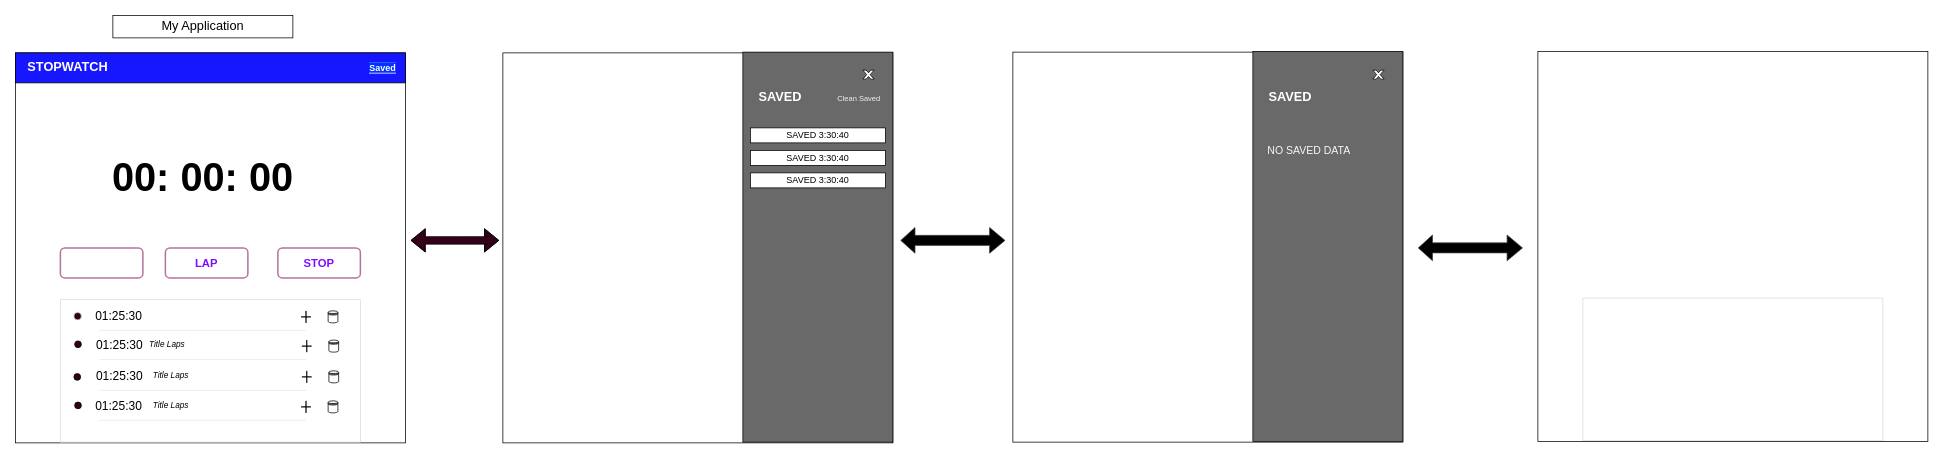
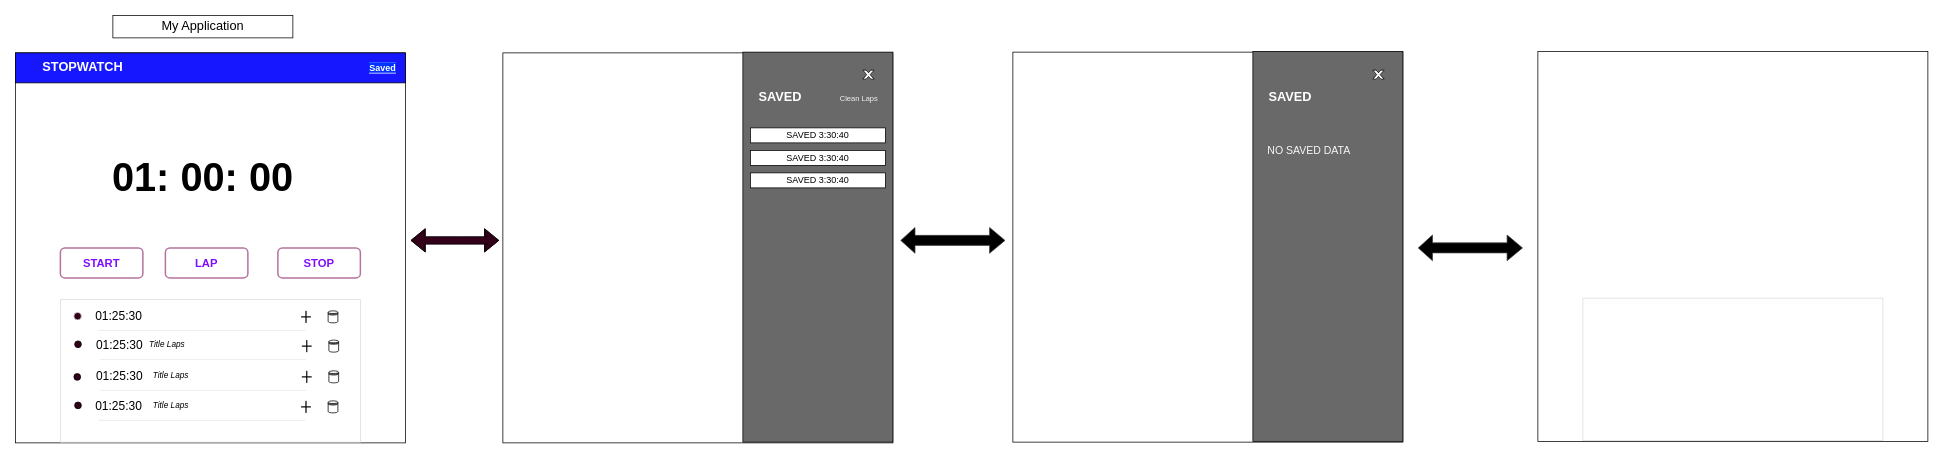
- <mxCell id="6" value="&lt;span style=&quot;font-size: 17px&quot;&gt;&lt;font color=&quot;#ffffff&quot;&gt;&lt;b&gt;STOPWATCH&lt;/b&gt;&lt;/font&gt;&lt;/span&gt;" style="text;html=1;strokeColor=none;fillColor=none;align=center;verticalAlign=middle;whiteSpace=wrap;rounded=0;" parent="1" vertex="1"><mxGeometry x="20" y="75" width="140" height="30" as="geometry" /></mxCell>
+ <mxCell id="6" value="&lt;span style=&quot;font-size: 17px&quot;&gt;&lt;font color=&quot;#ffffff&quot;&gt;&lt;b&gt;STOPWATCH&lt;/b&gt;&lt;/font&gt;&lt;/span&gt;" style="text;html=1;strokeColor=none;fillColor=none;align=center;verticalAlign=middle;whiteSpace=wrap;rounded=0;" parent="1" vertex="1"><mxGeometry x="40" y="75" width="140" height="30" as="geometry" /></mxCell>
- <mxCell id="56" value="&lt;font color=&quot;#f2f2f2&quot; style=&quot;font-size: 10px&quot;&gt;Clean Saved&lt;/font&gt;" style="text;html=1;strokeColor=none;fillColor=none;align=center;verticalAlign=middle;whiteSpace=wrap;rounded=0;" parent="1" vertex="1"><mxGeometry x="1100" y="120" width="90" height="20" as="geometry" /></mxCell>
+ <mxCell id="56" value="&lt;font color=&quot;#f2f2f2&quot; style=&quot;font-size: 10px&quot;&gt;Clean Laps&lt;/font&gt;" style="text;html=1;strokeColor=none;fillColor=none;align=center;verticalAlign=middle;whiteSpace=wrap;rounded=0;" parent="1" vertex="1"><mxGeometry x="1100" y="120" width="90" height="20" as="geometry" /></mxCell>
- <mxCell id="7" value="&lt;b&gt;&lt;font style=&quot;font-size: 53px&quot;&gt;00: 00: 00&lt;/font&gt;&lt;/b&gt;" style="text;html=1;strokeColor=none;fillColor=none;align=center;verticalAlign=middle;whiteSpace=wrap;rounded=0;" parent="1" vertex="1"><mxGeometry x="85" y="190" width="370" height="90" as="geometry" /></mxCell>
+ <mxCell id="7" value="&lt;b&gt;&lt;font style=&quot;font-size: 53px&quot;&gt;01: 00: 00&lt;/font&gt;&lt;/b&gt;" style="text;html=1;strokeColor=none;fillColor=none;align=center;verticalAlign=middle;whiteSpace=wrap;rounded=0;" parent="1" vertex="1"><mxGeometry x="85" y="190" width="370" height="90" as="geometry" /></mxCell>
+ <mxCell id="9" value="&lt;span style=&quot;font-size: 15px&quot;&gt;&lt;b&gt;&lt;font color=&quot;#7e0dff&quot;&gt;START&lt;/font&gt;&lt;/b&gt;&lt;/span&gt;" style="text;html=1;strokeColor=none;fillColor=none;align=center;verticalAlign=middle;rounded=0;spacingTop=0;spacing=3;whiteSpace=wrap;letterSpacing=5" parent="1" vertex="1"><mxGeometry x="95" y="340" width="80" height="20" as="geometry" /></mxCell>
